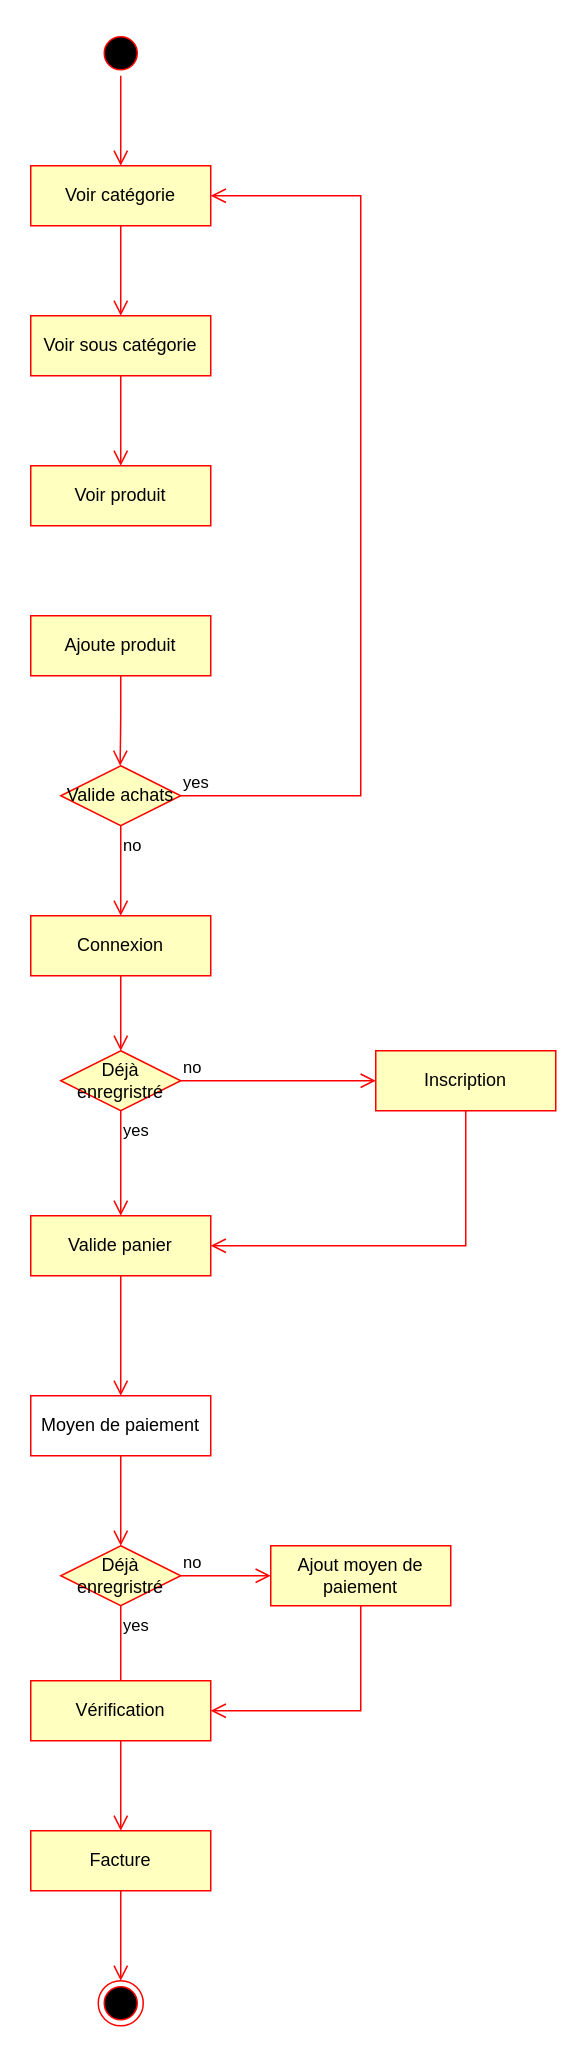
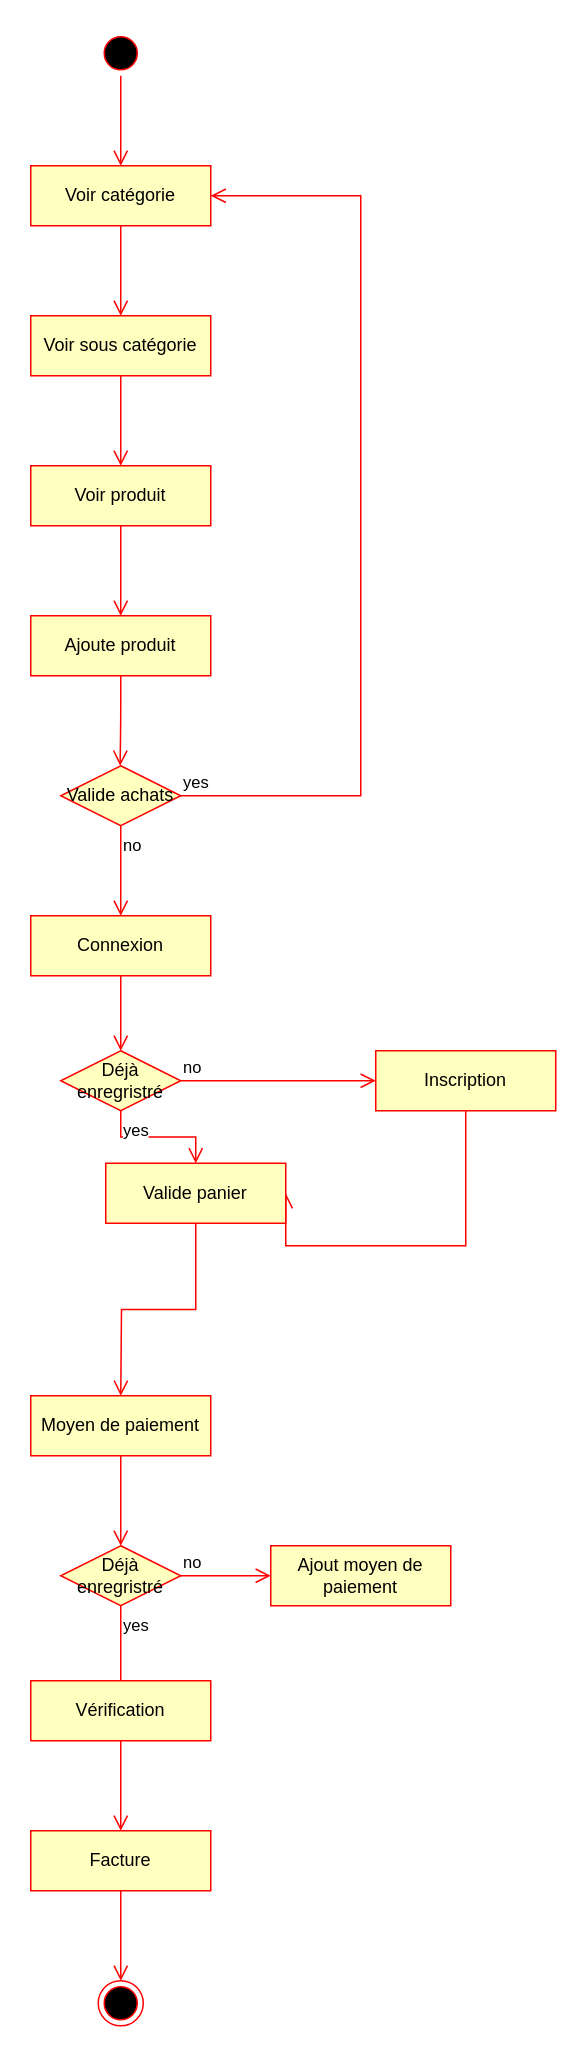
+ <mxCell id="25" value="" style="edgeStyle=orthogonalEdgeStyle;html=1;verticalAlign=bottom;endArrow=open;endSize=8;strokeColor=#ff0000;rounded=0;entryX=0.5;entryY=0;entryDx=0;entryDy=0;" edge="1" source="24" parent="1" target="23"><mxGeometry relative="1" as="geometry"><mxPoint x="80" y="400" as="targetPoint" /></mxGeometry></mxCell>
- <mxCell id="9" value="Valide panier" style="rounded=0;whiteSpace=wrap;html=1;arcSize=40;fontColor=#000000;fillColor=#ffffc0;strokeColor=#ff0000;" parent="1" vertex="1"><mxGeometry x="20" y="810" width="120" height="40" as="geometry" /></mxCell>
+ <mxCell id="9" value="Valide panier" style="rounded=0;whiteSpace=wrap;html=1;arcSize=40;fontColor=#000000;fillColor=#ffffc0;strokeColor=#ff0000;" parent="1" vertex="1"><mxGeometry x="70" y="775" width="120" height="40" as="geometry" /></mxCell>
- <mxCell id="11" value="Moyen de paiement" style="rounded=0;whiteSpace=wrap;html=1;arcSize=40;fontColor=#000000;fillColor=#ffffff;strokeColor=#ff0000;" parent="1" vertex="1"><mxGeometry x="20" y="930" width="120" height="40" as="geometry" /></mxCell>
+ <mxCell id="11" value="Moyen de paiement" style="rounded=0;whiteSpace=wrap;html=1;arcSize=40;fontColor=#000000;fillColor=#ffffc0;strokeColor=#ff0000;" parent="1" vertex="1"><mxGeometry x="20" y="930" width="120" height="40" as="geometry" /></mxCell>
- <mxCell id="17" value="" style="edgeStyle=orthogonalEdgeStyle;html=1;verticalAlign=bottom;endArrow=open;endSize=8;strokeColor=#ff0000;entryX=1;entryY=0.5;entryDx=0;entryDy=0;rounded=0;" parent="1" source="16" target="18" edge="1"><mxGeometry relative="1" as="geometry"><mxPoint x="240" y="1130" as="targetPoint" /><Array as="points"><mxPoint x="240" y="1140" /></Array></mxGeometry></mxCell>
